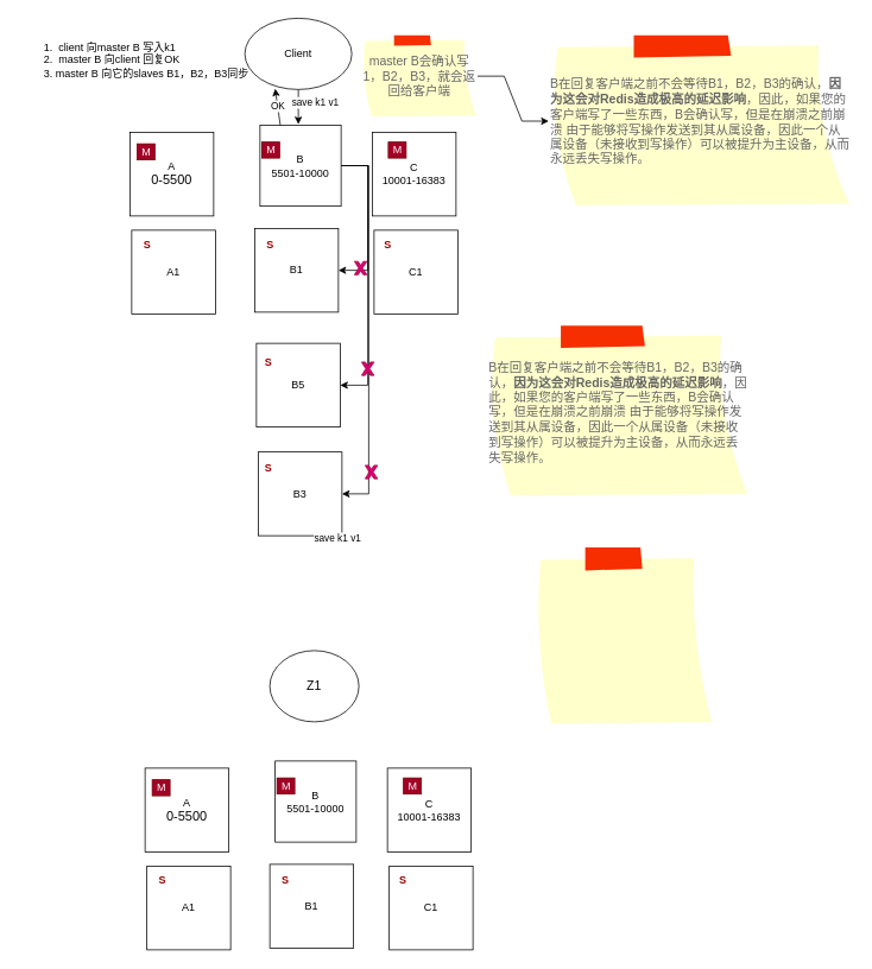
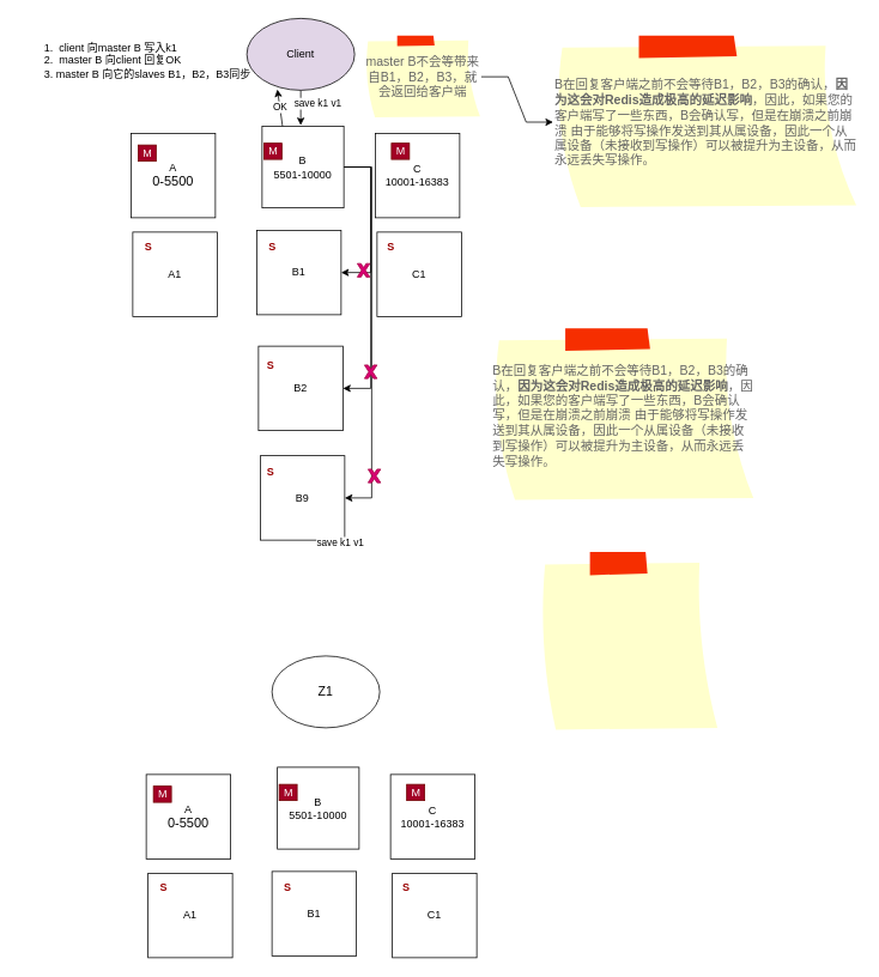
- <mxCell id="23" value="Client" style="ellipse;whiteSpace=wrap;html=1;" vertex="1" parent="1"><mxGeometry x="274" y="20" width="120" height="80" as="geometry" /></mxCell>
+ <mxCell id="23" value="Client" style="ellipse;whiteSpace=wrap;html=1;fillColor=#e1d5e7;" vertex="1" parent="1"><mxGeometry x="274" y="20" width="120" height="80" as="geometry" /></mxCell>
- <mxCell id="30" value="master B会确认写1，B2，B3，就会返回给客户端" style="strokeWidth=1;shadow=0;dashed=0;align=center;html=1;shape=mxgraph.mockup.text.stickyNote2;fontColor=#666666;mainText=;fontSize=14;whiteSpace=wrap;fillColor=#ffffcc;strokeColor=#F62E00;" vertex="1" parent="1"><mxGeometry x="405" y="39" width="130" height="92" as="geometry" /></mxCell>
+ <mxCell id="30" value="master B不会等带来自B1，B2，B3，就会返回给客户端" style="strokeWidth=1;shadow=0;dashed=0;align=center;html=1;shape=mxgraph.mockup.text.stickyNote2;fontColor=#666666;mainText=;fontSize=14;whiteSpace=wrap;fillColor=#ffffcc;strokeColor=#F62E00;" vertex="1" parent="1"><mxGeometry x="405" y="39" width="130" height="92" as="geometry" /></mxCell>
- <mxCell id="11" value="B5" style="whiteSpace=wrap;html=1;aspect=fixed;" vertex="1" parent="1"><mxGeometry x="287" y="385" width="94" height="94" as="geometry" /></mxCell>
+ <mxCell id="11" value="B2" style="whiteSpace=wrap;html=1;aspect=fixed;" vertex="1" parent="1"><mxGeometry x="287" y="385" width="94" height="94" as="geometry" /></mxCell>
- <mxCell id="12" value="B3" style="whiteSpace=wrap;html=1;aspect=fixed;" vertex="1" parent="1"><mxGeometry x="289" y="507" width="94" height="94" as="geometry" /></mxCell>
+ <mxCell id="12" value="B9" style="whiteSpace=wrap;html=1;aspect=fixed;" vertex="1" parent="1"><mxGeometry x="289" y="507" width="94" height="94" as="geometry" /></mxCell>
- <mxCell id="45" value="Z1" style="ellipse;whiteSpace=wrap;html=1;fontSize=14;align=center;" vertex="1" parent="1"><mxGeometry x="302" y="730" width="100" height="80" as="geometry" /></mxCell>
+ <mxCell id="45" value="Z1" style="ellipse;whiteSpace=wrap;html=1;fontSize=14;align=center;" vertex="1" parent="1"><mxGeometry x="302" y="730" width="120" height="80" as="geometry" /></mxCell>
